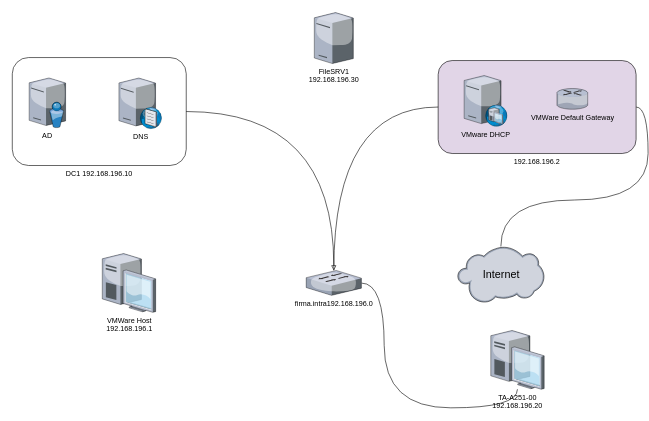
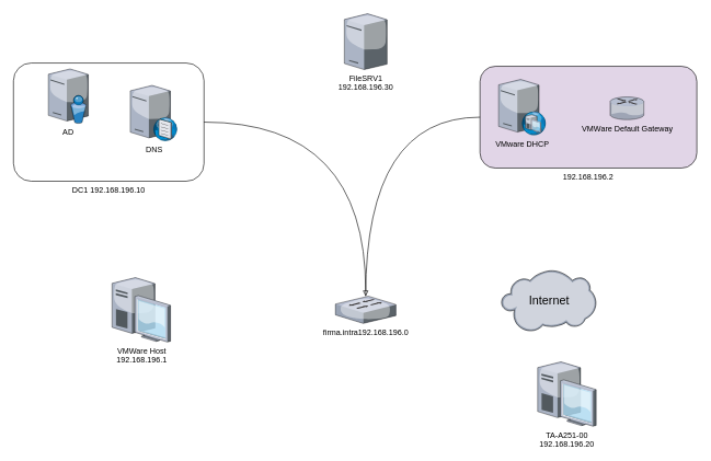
- <mxCell id="15" value="VMware DHCP" style="verticalLabelPosition=bottom;aspect=fixed;html=1;verticalAlign=top;strokeColor=none;align=center;outlineConnect=0;shape=mxgraph.citrix.dhcp_server;" parent="13" vertex="1"><mxGeometry x="43.286" y="25" width="71.657" height="84.857" as="geometry" /></mxCell>
+ <mxCell id="15" value="VMware DHCP" style="verticalLabelPosition=bottom;aspect=fixed;html=1;verticalAlign=top;strokeColor=none;align=center;outlineConnect=0;shape=mxgraph.citrix.dhcp_server;" parent="13" vertex="1"><mxGeometry x="28.286" y="20" width="71.657" height="84.857" as="geometry" /></mxCell>
- <mxCell id="11" value="AD" style="verticalLabelPosition=bottom;aspect=fixed;html=1;verticalAlign=top;strokeColor=none;align=center;outlineConnect=0;shape=mxgraph.citrix.directory_server;" parent="9" vertex="1"><mxGeometry x="28.065" y="34" width="60.806" height="82.79" as="geometry" /></mxCell>
+ <mxCell id="11" value="AD" style="verticalLabelPosition=bottom;aspect=fixed;html=1;verticalAlign=top;strokeColor=none;align=center;outlineConnect=0;shape=mxgraph.citrix.directory_server;" parent="9" vertex="1"><mxGeometry x="53.065" y="9" width="60.806" height="82.79" as="geometry" /></mxCell>
- <mxCell id="6" style="edgeStyle=orthogonalEdgeStyle;curved=1;orthogonalLoop=1;jettySize=auto;html=1;endArrow=none;endFill=0;fontSize=18;entryX=1;entryY=0.5;entryDx=0;entryDy=0;" parent="1" source="7" target="14" edge="1"><mxGeometry relative="1" as="geometry"><mxPoint x="990" y="330" as="targetPoint" /></mxGeometry></mxCell>
- <mxCell id="3" style="edgeStyle=orthogonalEdgeStyle;curved=1;orthogonalLoop=1;jettySize=auto;html=1;endArrow=none;endFill=0;fontSize=18;" parent="1" source="4" target="5" edge="1"><mxGeometry relative="1" as="geometry"><Array as="points"><mxPoint x="640" y="679" /><mxPoint x="640" y="471" /></Array></mxGeometry></mxCell>
